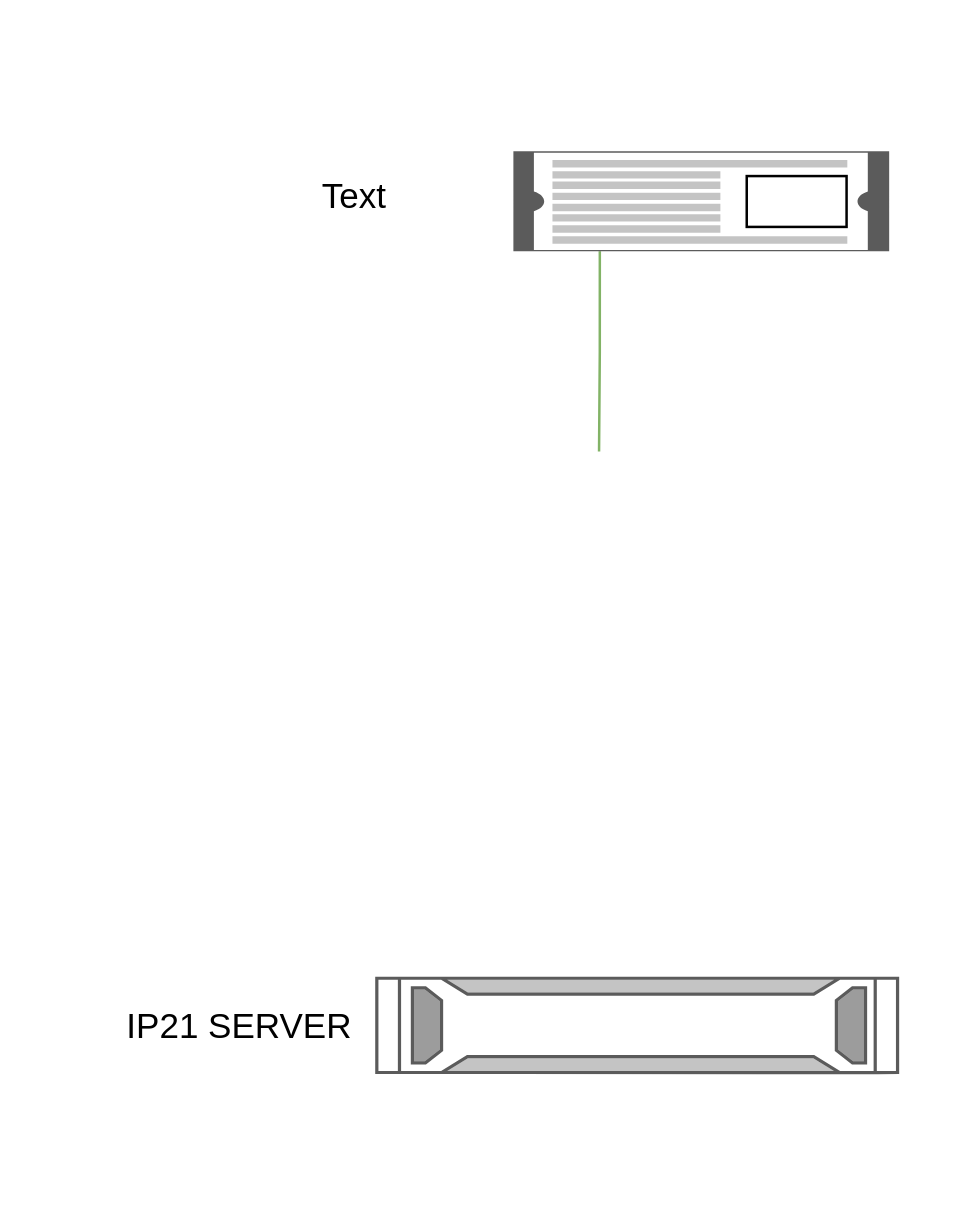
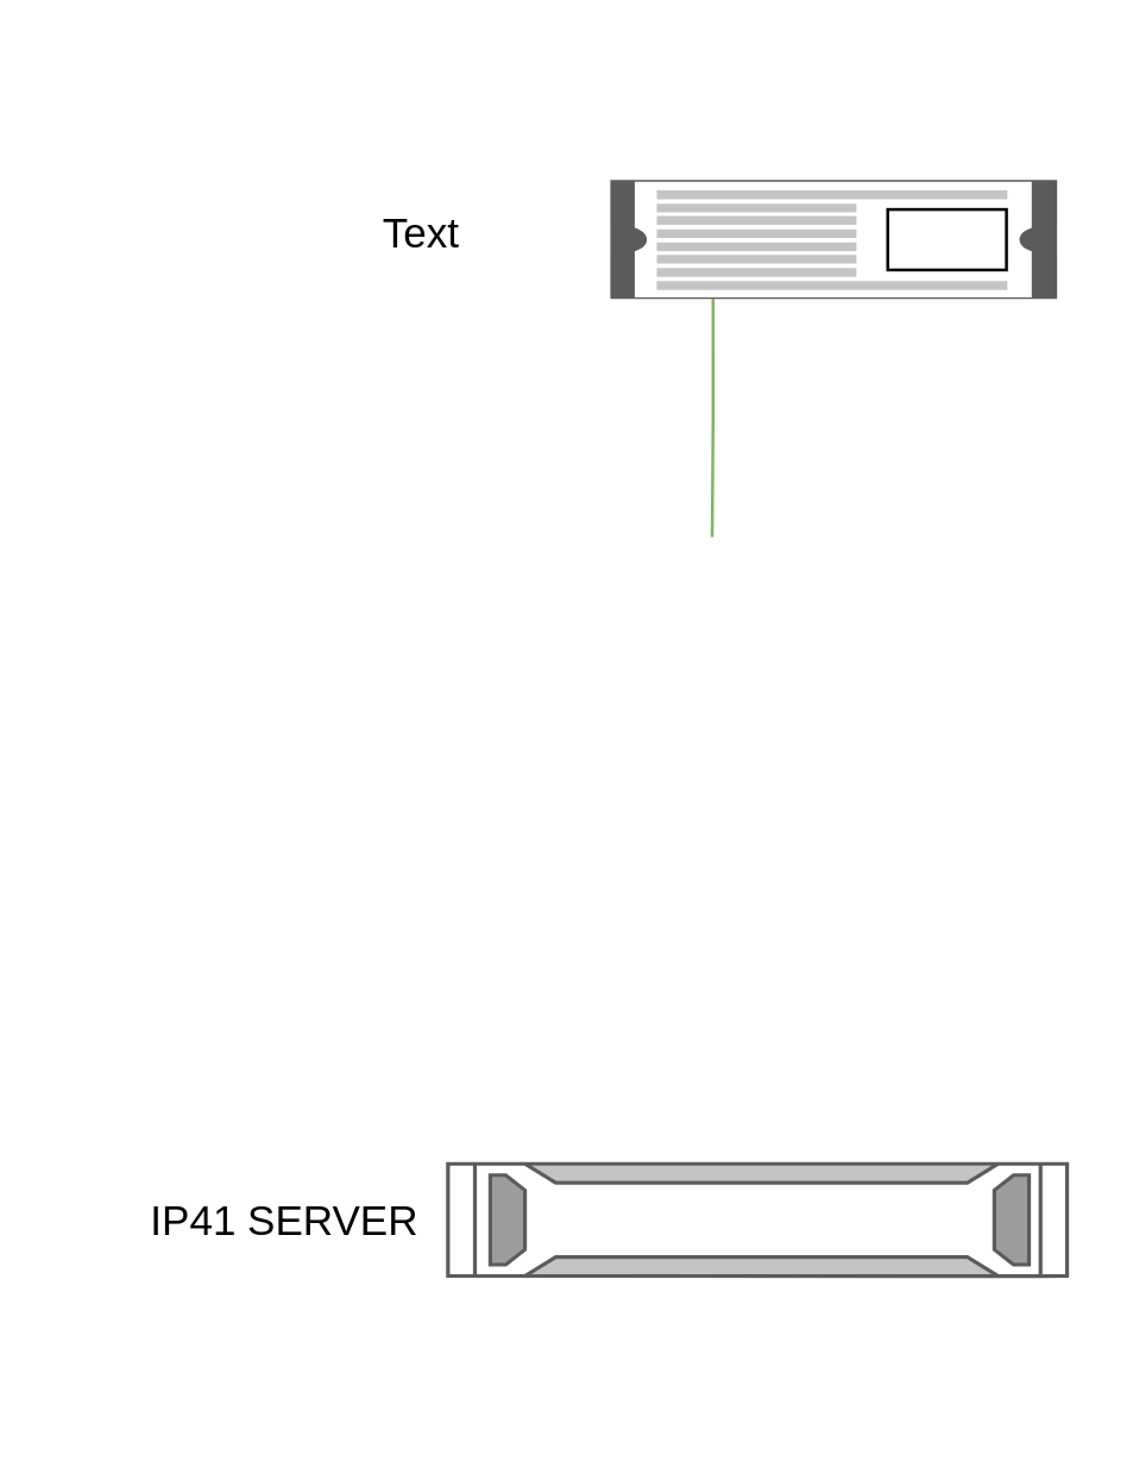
- <mxCell id="3" value="&lt;span style=&quot;font-weight: normal; font-size: 14px;&quot;&gt;&lt;font style=&quot;font-size: 14px;&quot;&gt;IP21 SERVER&lt;/font&gt;&lt;/span&gt;" style="text;strokeColor=none;fillColor=none;html=1;fontSize=11;fontStyle=1;verticalAlign=middle;align=center;fontFamily=Helvetica;container=0;points=[];fontColor=default;" vertex="1" parent="2"><mxGeometry x="20" y="55" width="109" height="10" as="geometry" /></mxCell>
+ <mxCell id="3" value="&lt;span style=&quot;font-weight: normal; font-size: 14px;&quot;&gt;&lt;font style=&quot;font-size: 14px;&quot;&gt;IP41 SERVER&lt;/font&gt;&lt;/span&gt;" style="text;strokeColor=none;fillColor=none;html=1;fontSize=11;fontStyle=1;verticalAlign=middle;align=center;fontFamily=Helvetica;container=0;points=[];fontColor=default;" vertex="1" parent="2"><mxGeometry x="20" y="55" width="109" height="10" as="geometry" /></mxCell>
